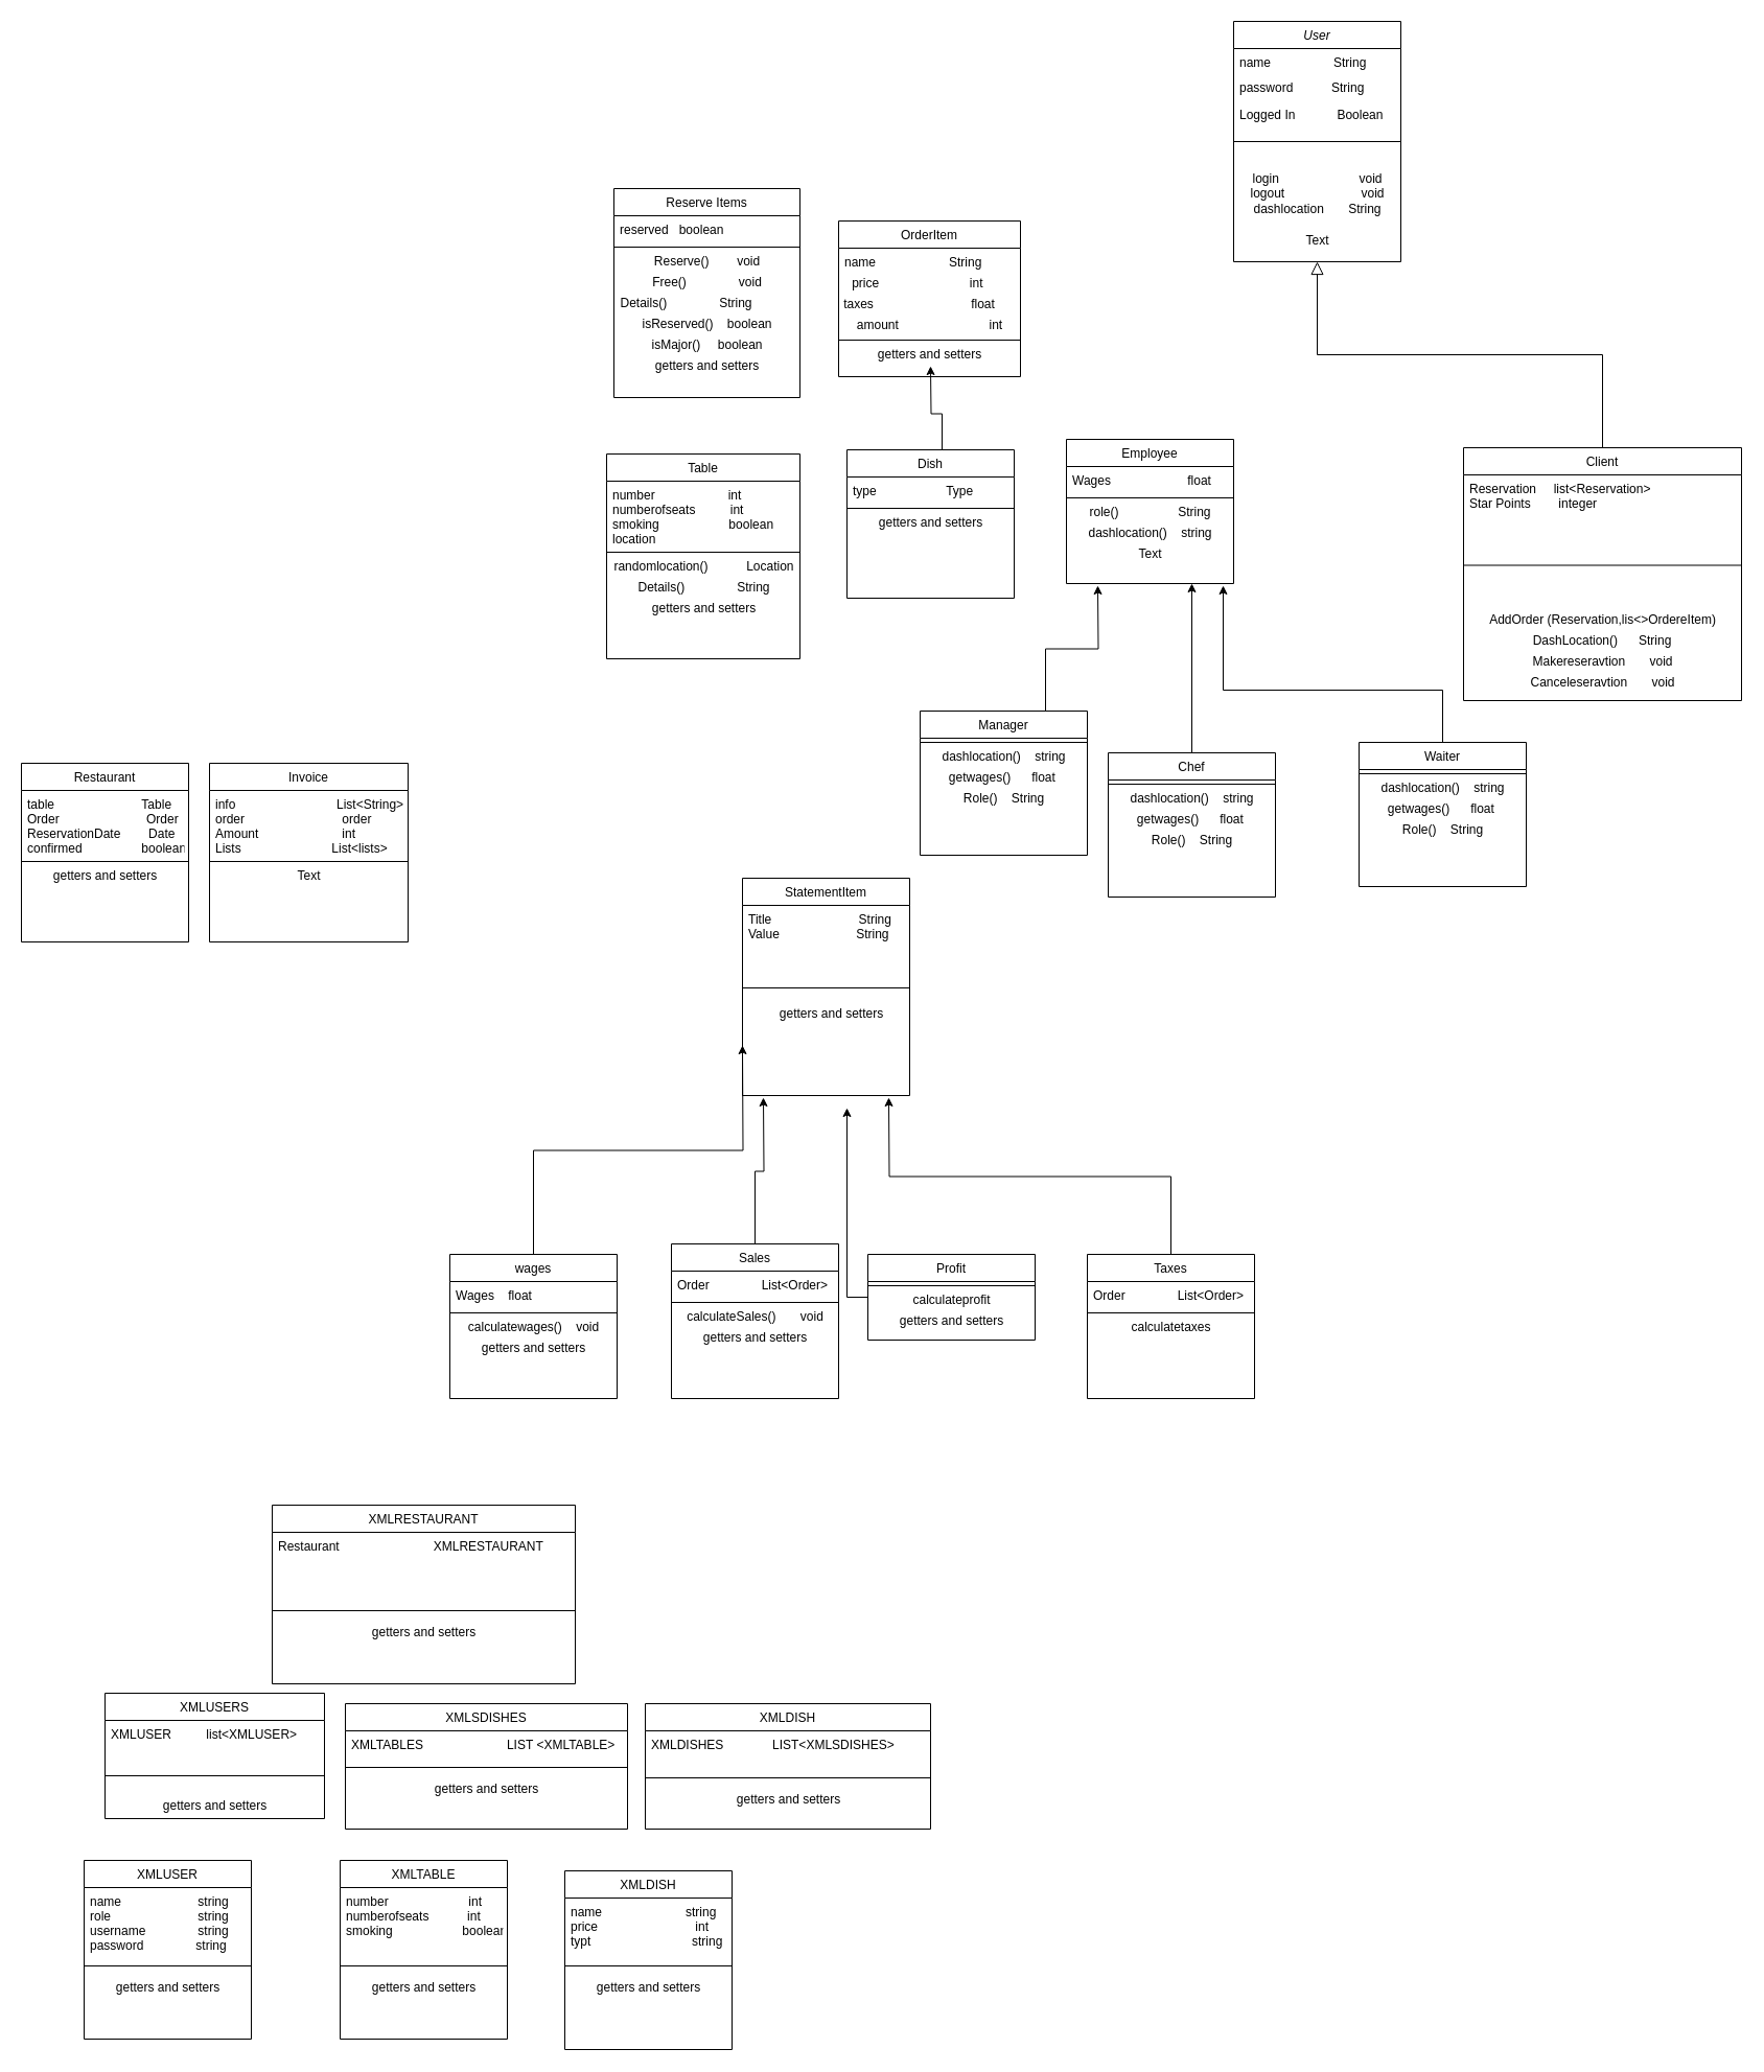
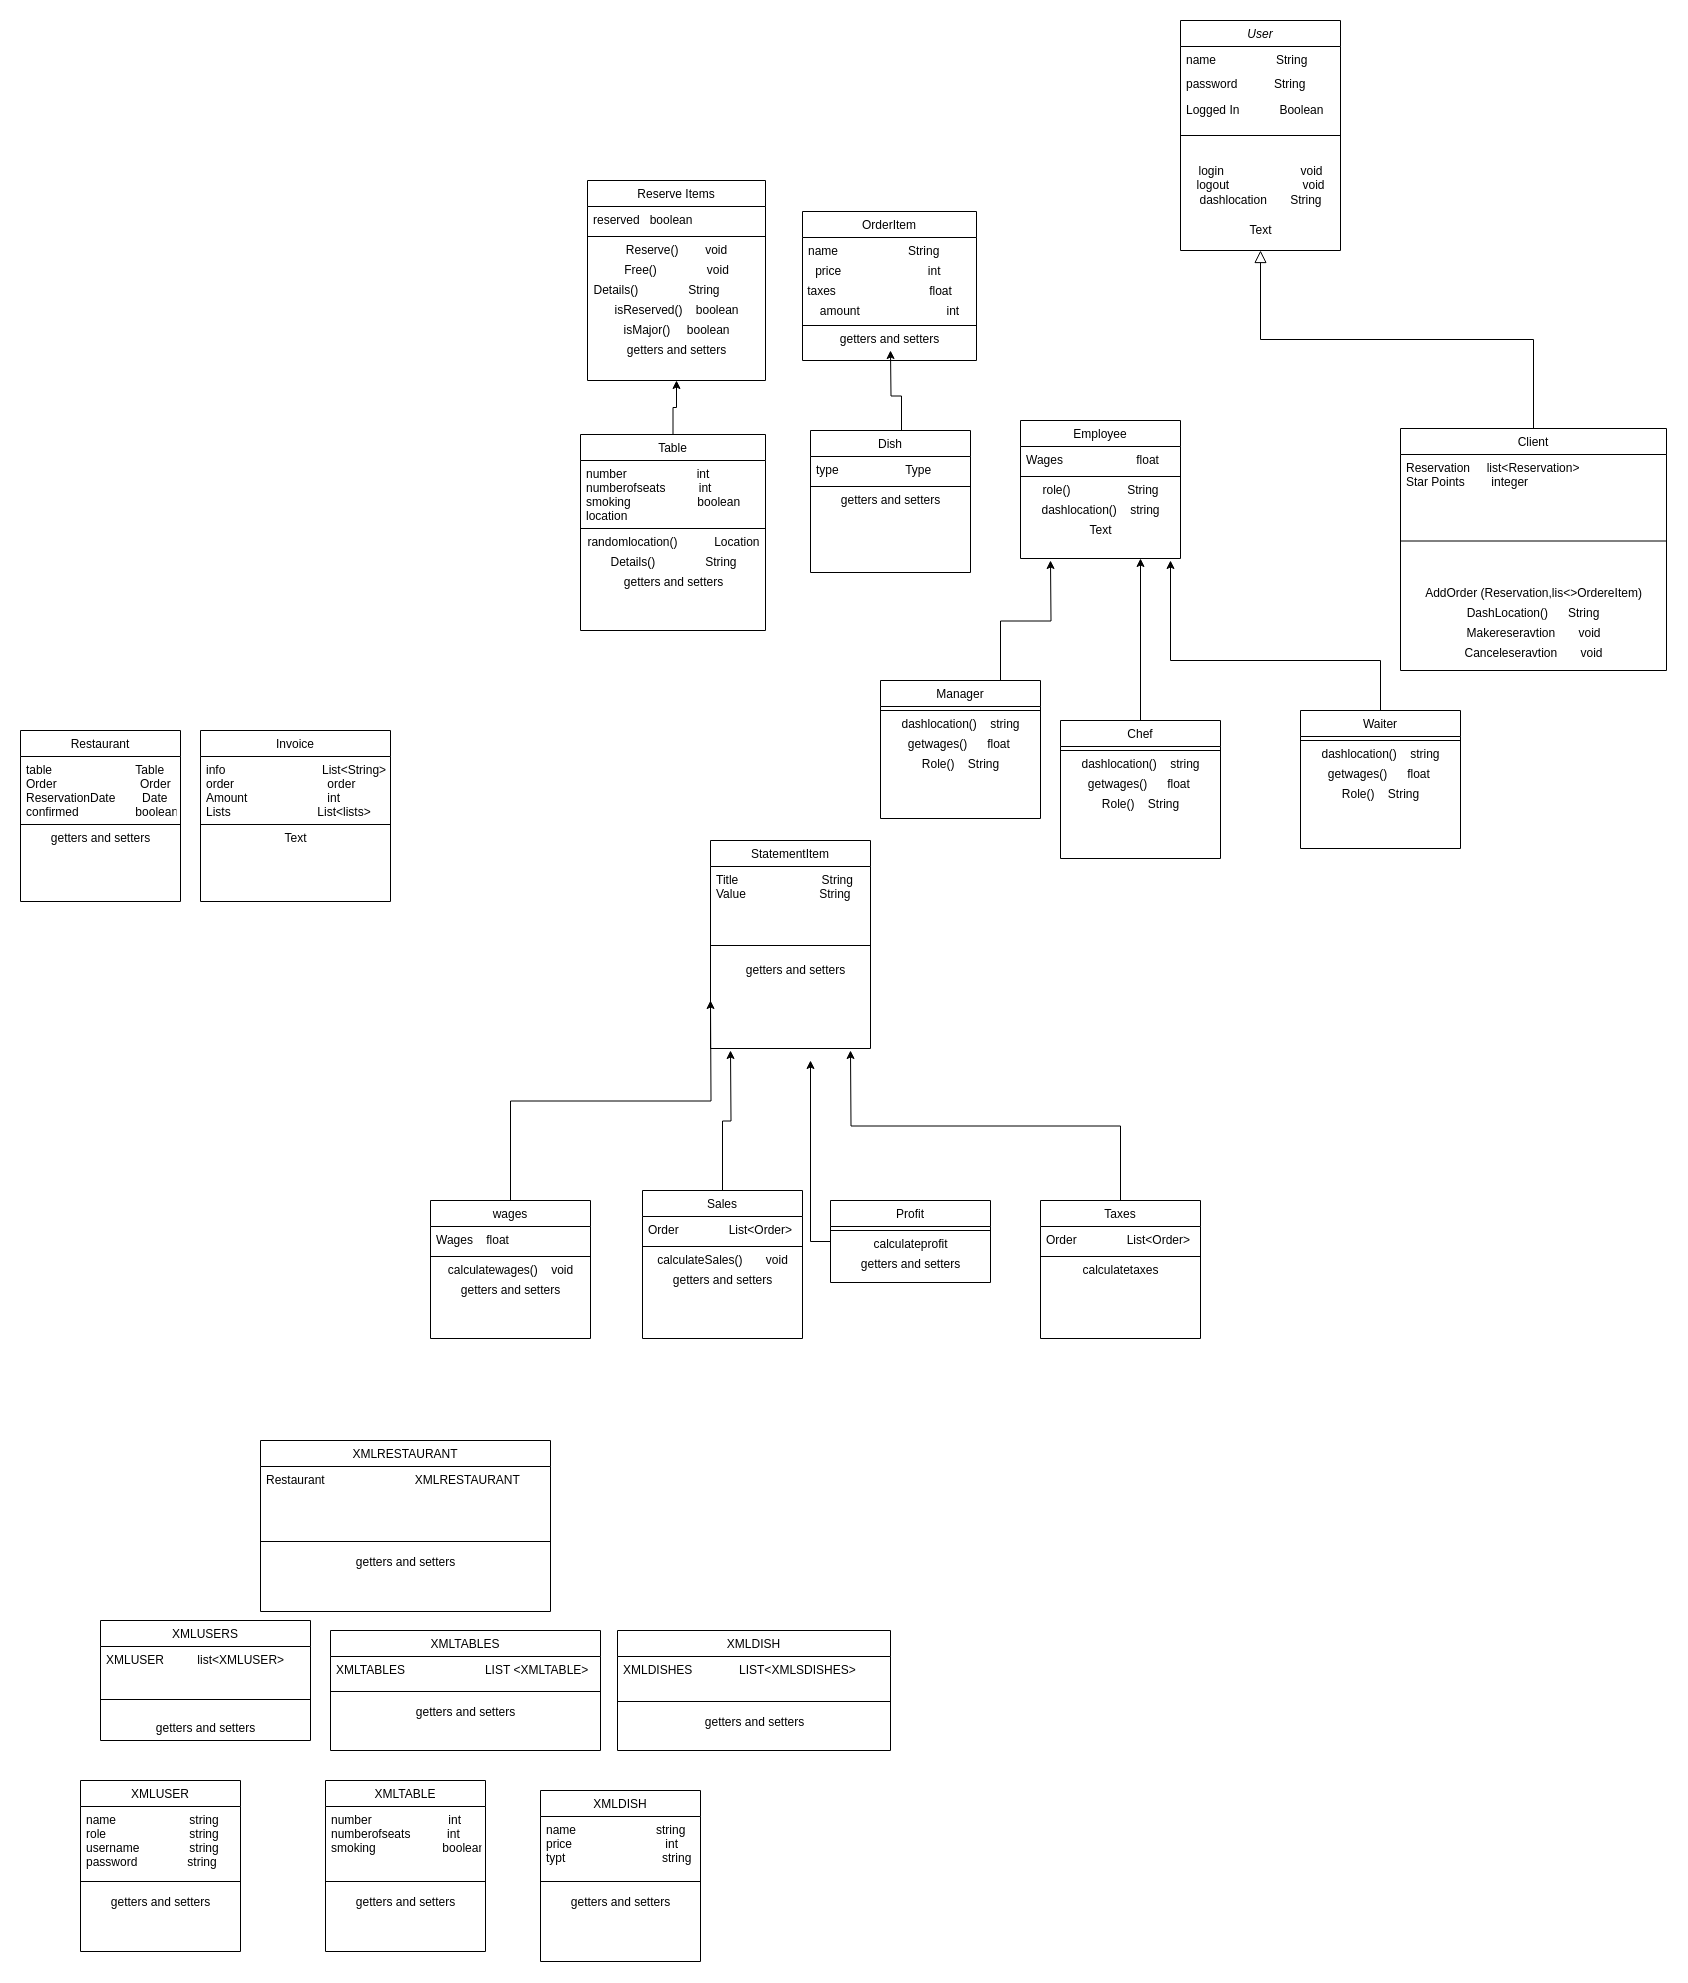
+ <mxCell id="22" style="edgeStyle=orthogonalEdgeStyle;rounded=0;orthogonalLoop=1;jettySize=auto;html=1;exitX=0.5;exitY=0;exitDx=0;exitDy=0;entryX=0.5;entryY=1;entryDx=0;entryDy=0;" parent="1" source="23" target="122" edge="1"><mxGeometry relative="1" as="geometry" /></mxCell>
- <mxCell id="91" value="XMLSDISHES" style="swimlane;fontStyle=0;align=center;verticalAlign=top;childLayout=stackLayout;horizontal=1;startSize=26;horizontalStack=0;resizeParent=1;resizeLast=0;collapsible=1;marginBottom=0;rounded=0;shadow=0;strokeWidth=1;" parent="1" vertex="1"><mxGeometry x="330" y="1630" width="270" height="120" as="geometry"><mxRectangle x="130" y="380" width="160" height="26" as="alternateBounds" /></mxGeometry></mxCell>
+ <mxCell id="91" value="XMLTABLES" style="swimlane;fontStyle=0;align=center;verticalAlign=top;childLayout=stackLayout;horizontal=1;startSize=26;horizontalStack=0;resizeParent=1;resizeLast=0;collapsible=1;marginBottom=0;rounded=0;shadow=0;strokeWidth=1;" parent="1" vertex="1"><mxGeometry x="330" y="1630" width="270" height="120" as="geometry"><mxRectangle x="130" y="380" width="160" height="26" as="alternateBounds" /></mxGeometry></mxCell>
